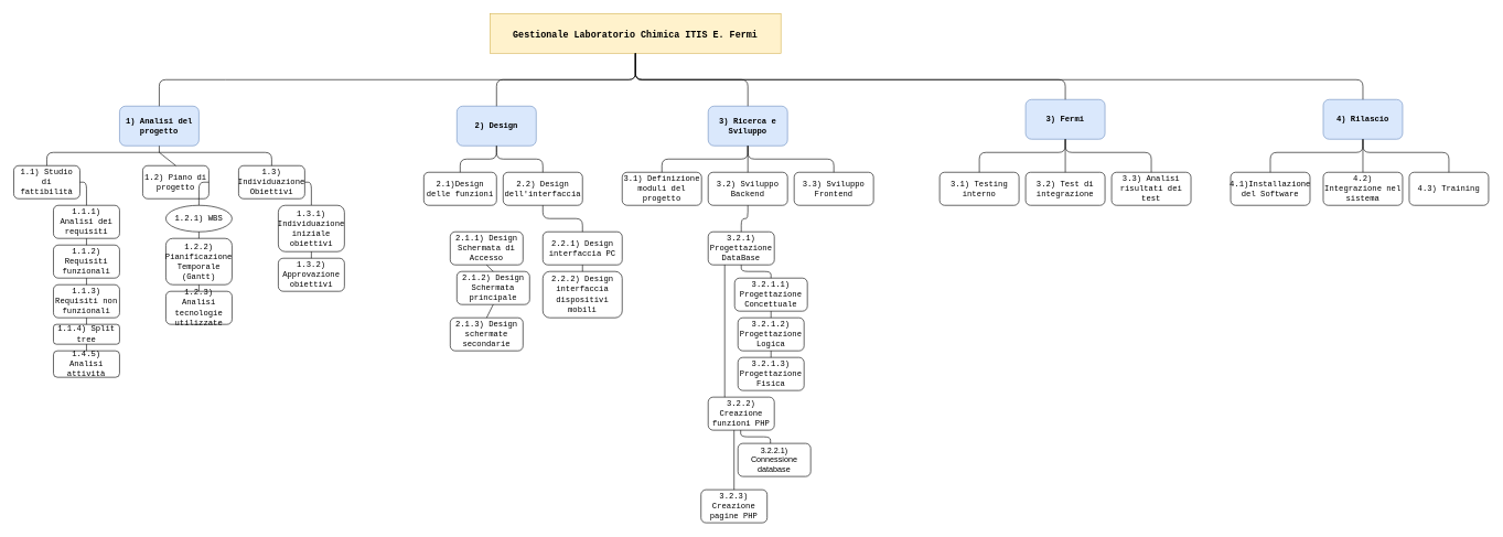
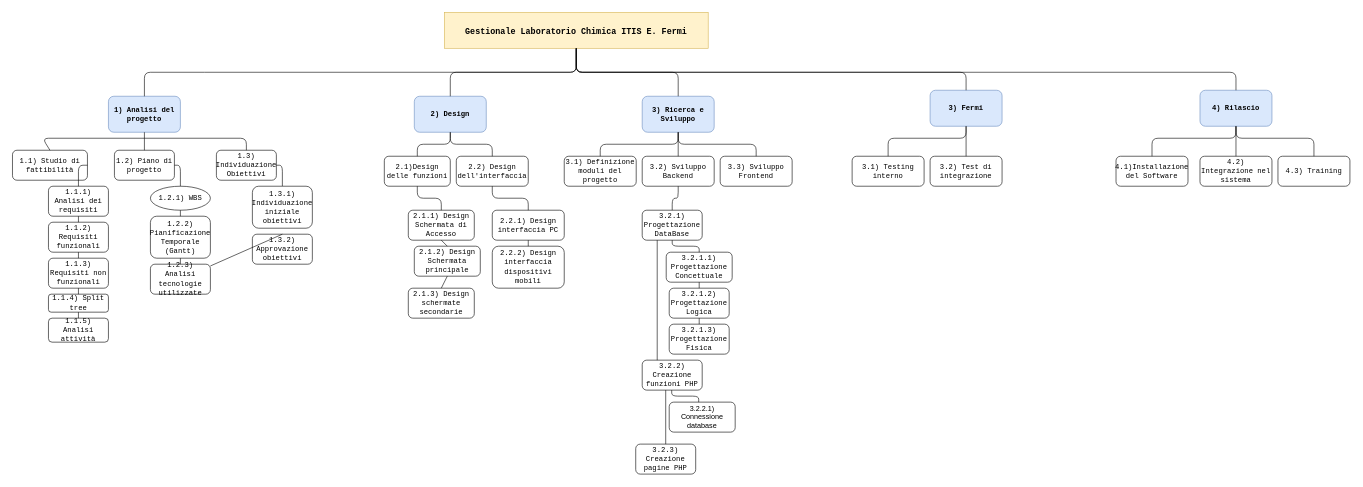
- <mxCell id="59" value="" style="endArrow=none;html=1;entryX=0.5;entryY=1;entryDx=0;entryDy=0;exitX=0.5;exitY=0;exitDx=0;exitDy=0;" parent="1" source="39" target="33" edge="1"><mxGeometry width="50" height="50" relative="1" as="geometry"><mxPoint x="1050" y="850" as="sourcePoint" /><mxPoint x="1100" y="800" as="targetPoint" /><Array as="points"><mxPoint x="1740" y="230" /><mxPoint x="1610" y="230" /></Array></mxGeometry></mxCell>
- <mxCell id="6" value="&lt;font face=&quot;Courier New&quot;&gt;1.1) Studio di fattibilità&lt;/font&gt;" style="rounded=1;whiteSpace=wrap;html=1;" parent="1" vertex="1"><mxGeometry x="20" y="250" width="100" height="50" as="geometry" /></mxCell>
+ <mxCell id="6" value="&lt;font face=&quot;Courier New&quot;&gt;1.1) Studio di fattibilità&lt;/font&gt;" style="rounded=1;whiteSpace=wrap;html=1;" parent="1" vertex="1"><mxGeometry x="20" y="250" width="125" height="50" as="geometry" /></mxCell>
- <mxCell id="17" value="&lt;div&gt;&lt;font face=&quot;Courier New&quot;&gt;1.2) Piano di progetto&lt;/font&gt;&lt;/div&gt;" style="rounded=1;whiteSpace=wrap;html=1;" parent="1" vertex="1"><mxGeometry x="215" y="250" width="100" height="50" as="geometry" /></mxCell>
+ <mxCell id="17" value="&lt;div&gt;&lt;font face=&quot;Courier New&quot;&gt;1.2) Piano di progetto&lt;/font&gt;&lt;/div&gt;" style="rounded=1;whiteSpace=wrap;html=1;" parent="1" vertex="1"><mxGeometry x="190" y="250" width="100" height="50" as="geometry" /></mxCell>
- <mxCell id="39" value="&lt;font face=&quot;Courier New&quot;&gt;3.3) Analisi risultati dei test&lt;/font&gt;" style="rounded=1;whiteSpace=wrap;html=1;" parent="1" vertex="1"><mxGeometry x="1680" y="260" width="120" height="50" as="geometry" /></mxCell>
+ <mxCell id="67" value="" style="endArrow=none;html=1;entryX=0.5;entryY=1;entryDx=0;entryDy=0;exitX=0.5;exitY=0;exitDx=0;exitDy=0;" parent="1" source="64" target="35" edge="1"><mxGeometry width="50" height="50" relative="1" as="geometry"><mxPoint x="480" y="640" as="sourcePoint" /><mxPoint x="530" y="590" as="targetPoint" /><Array as="points"><mxPoint x="735" y="330" /><mxPoint x="695" y="330" /></Array></mxGeometry></mxCell>
- <mxCell id="29" value="" style="endArrow=none;html=1;entryX=0.5;entryY=1;entryDx=0;entryDy=0;exitX=0.5;exitY=0;exitDx=0;exitDy=0;" parent="1" source="28" target="27" edge="1"><mxGeometry width="50" height="50" relative="1" as="geometry"><mxPoint x="10" y="640" as="sourcePoint" /><mxPoint x="60" y="590" as="targetPoint" /></mxGeometry></mxCell>
+ <mxCell id="29" value="" style="endArrow=none;html=1;exitX=0.5;exitY=0;exitDx=0;exitDy=0;" parent="1" source="28" target="21" edge="1"><mxGeometry width="50" height="50" relative="1" as="geometry"><mxPoint x="10" y="640" as="sourcePoint" /><mxPoint x="60" y="590" as="targetPoint" /></mxGeometry></mxCell>
- <mxCell id="15" value="&lt;div&gt;&lt;font face=&quot;Courier New&quot;&gt;1.4.5) Analisi attività&lt;/font&gt;&lt;/div&gt;" style="rounded=1;whiteSpace=wrap;html=1;" parent="1" vertex="1"><mxGeometry x="80" y="530" width="100" height="40" as="geometry" /></mxCell>
+ <mxCell id="15" value="&lt;div&gt;&lt;font face=&quot;Courier New&quot;&gt;1.1.5) Analisi attività&lt;/font&gt;&lt;/div&gt;" style="rounded=1;whiteSpace=wrap;html=1;" parent="1" vertex="1"><mxGeometry x="80" y="530" width="100" height="40" as="geometry" /></mxCell>
